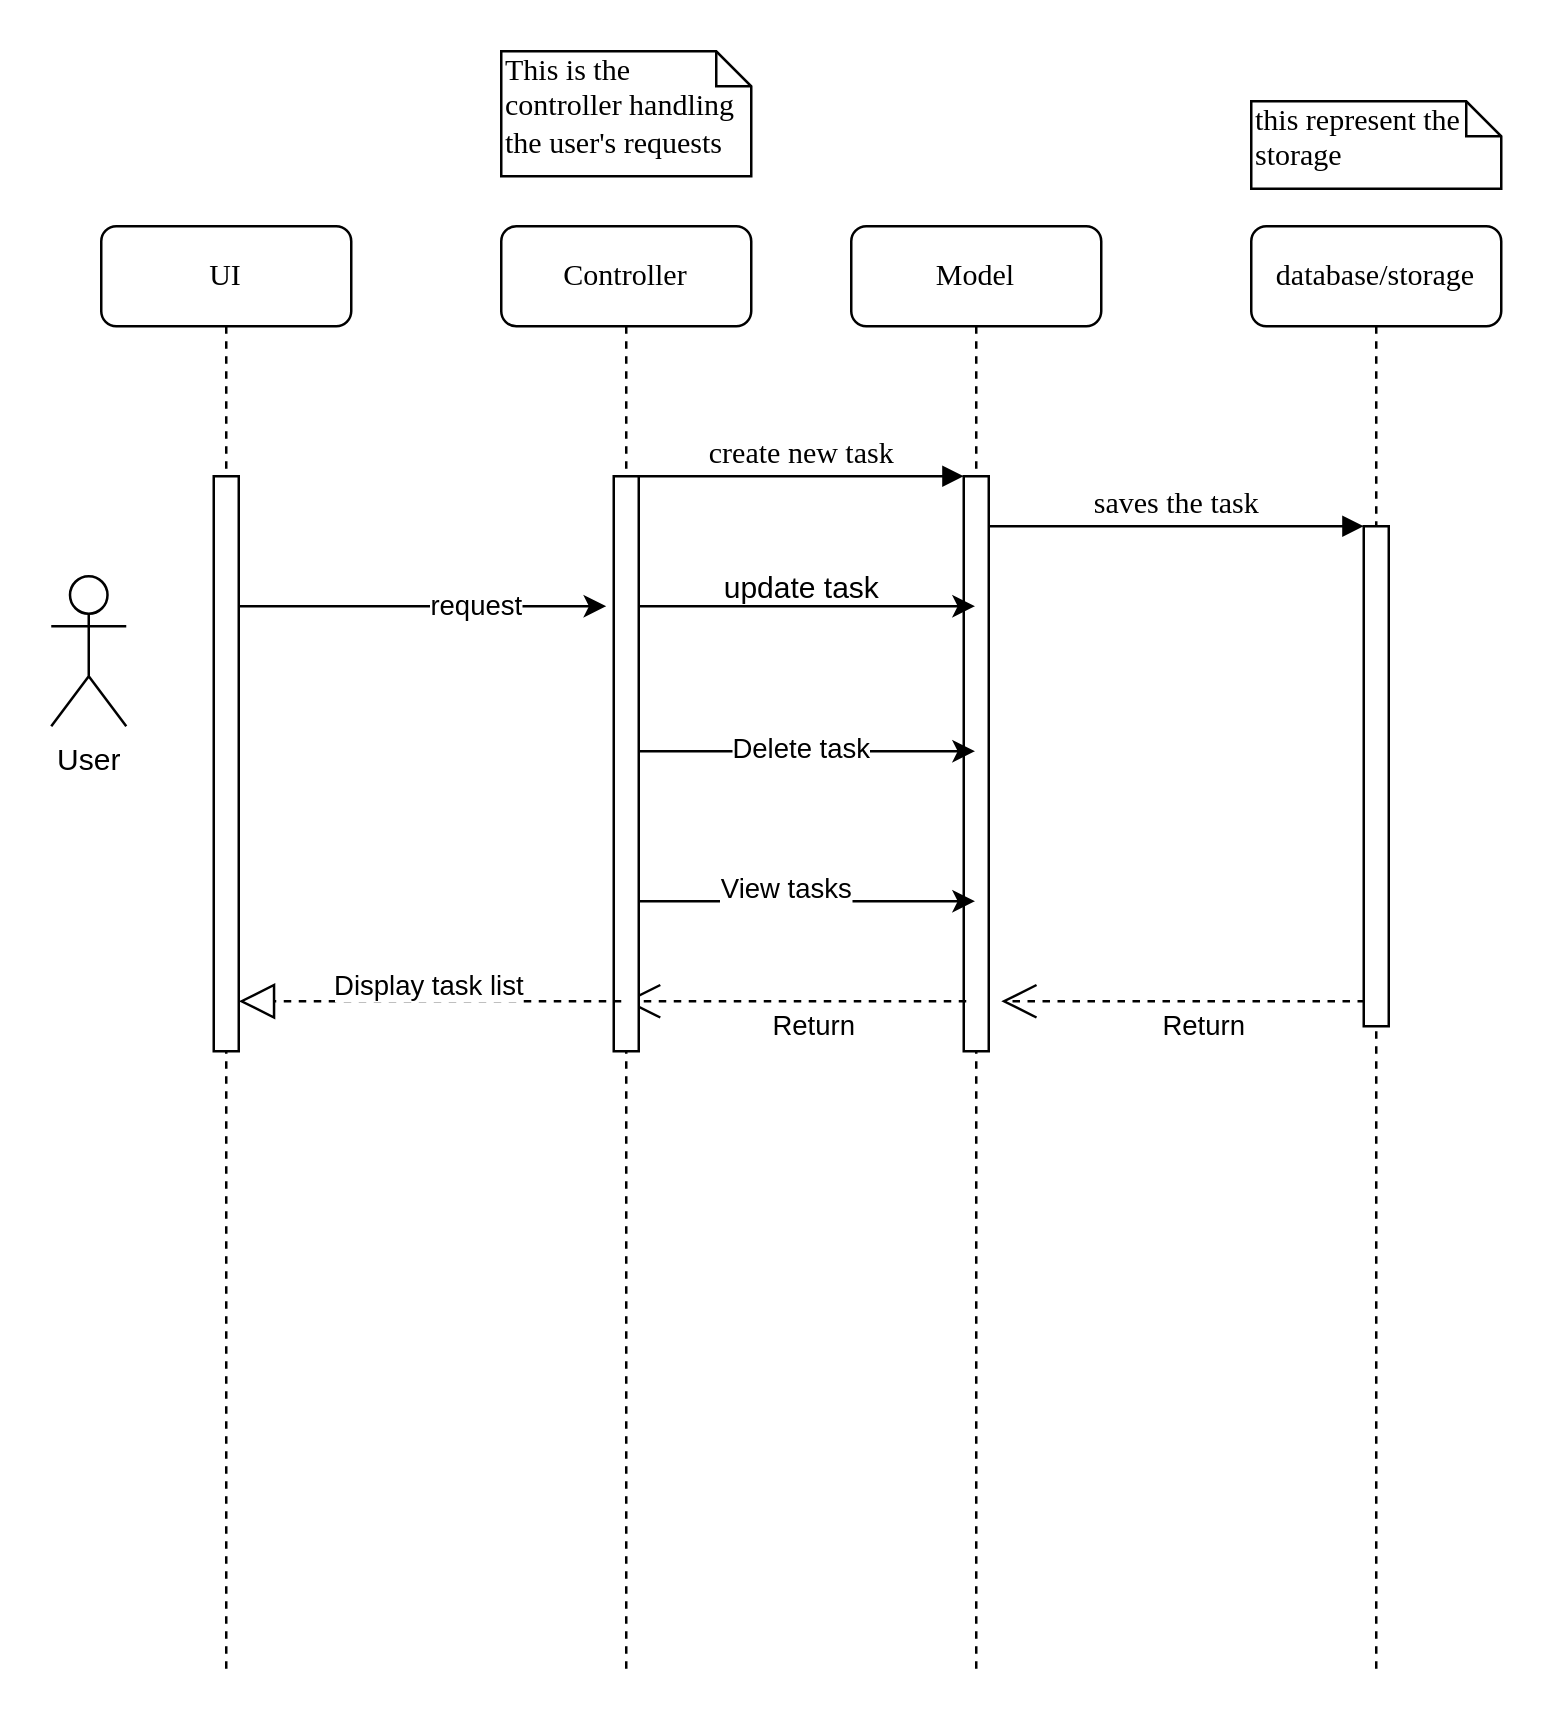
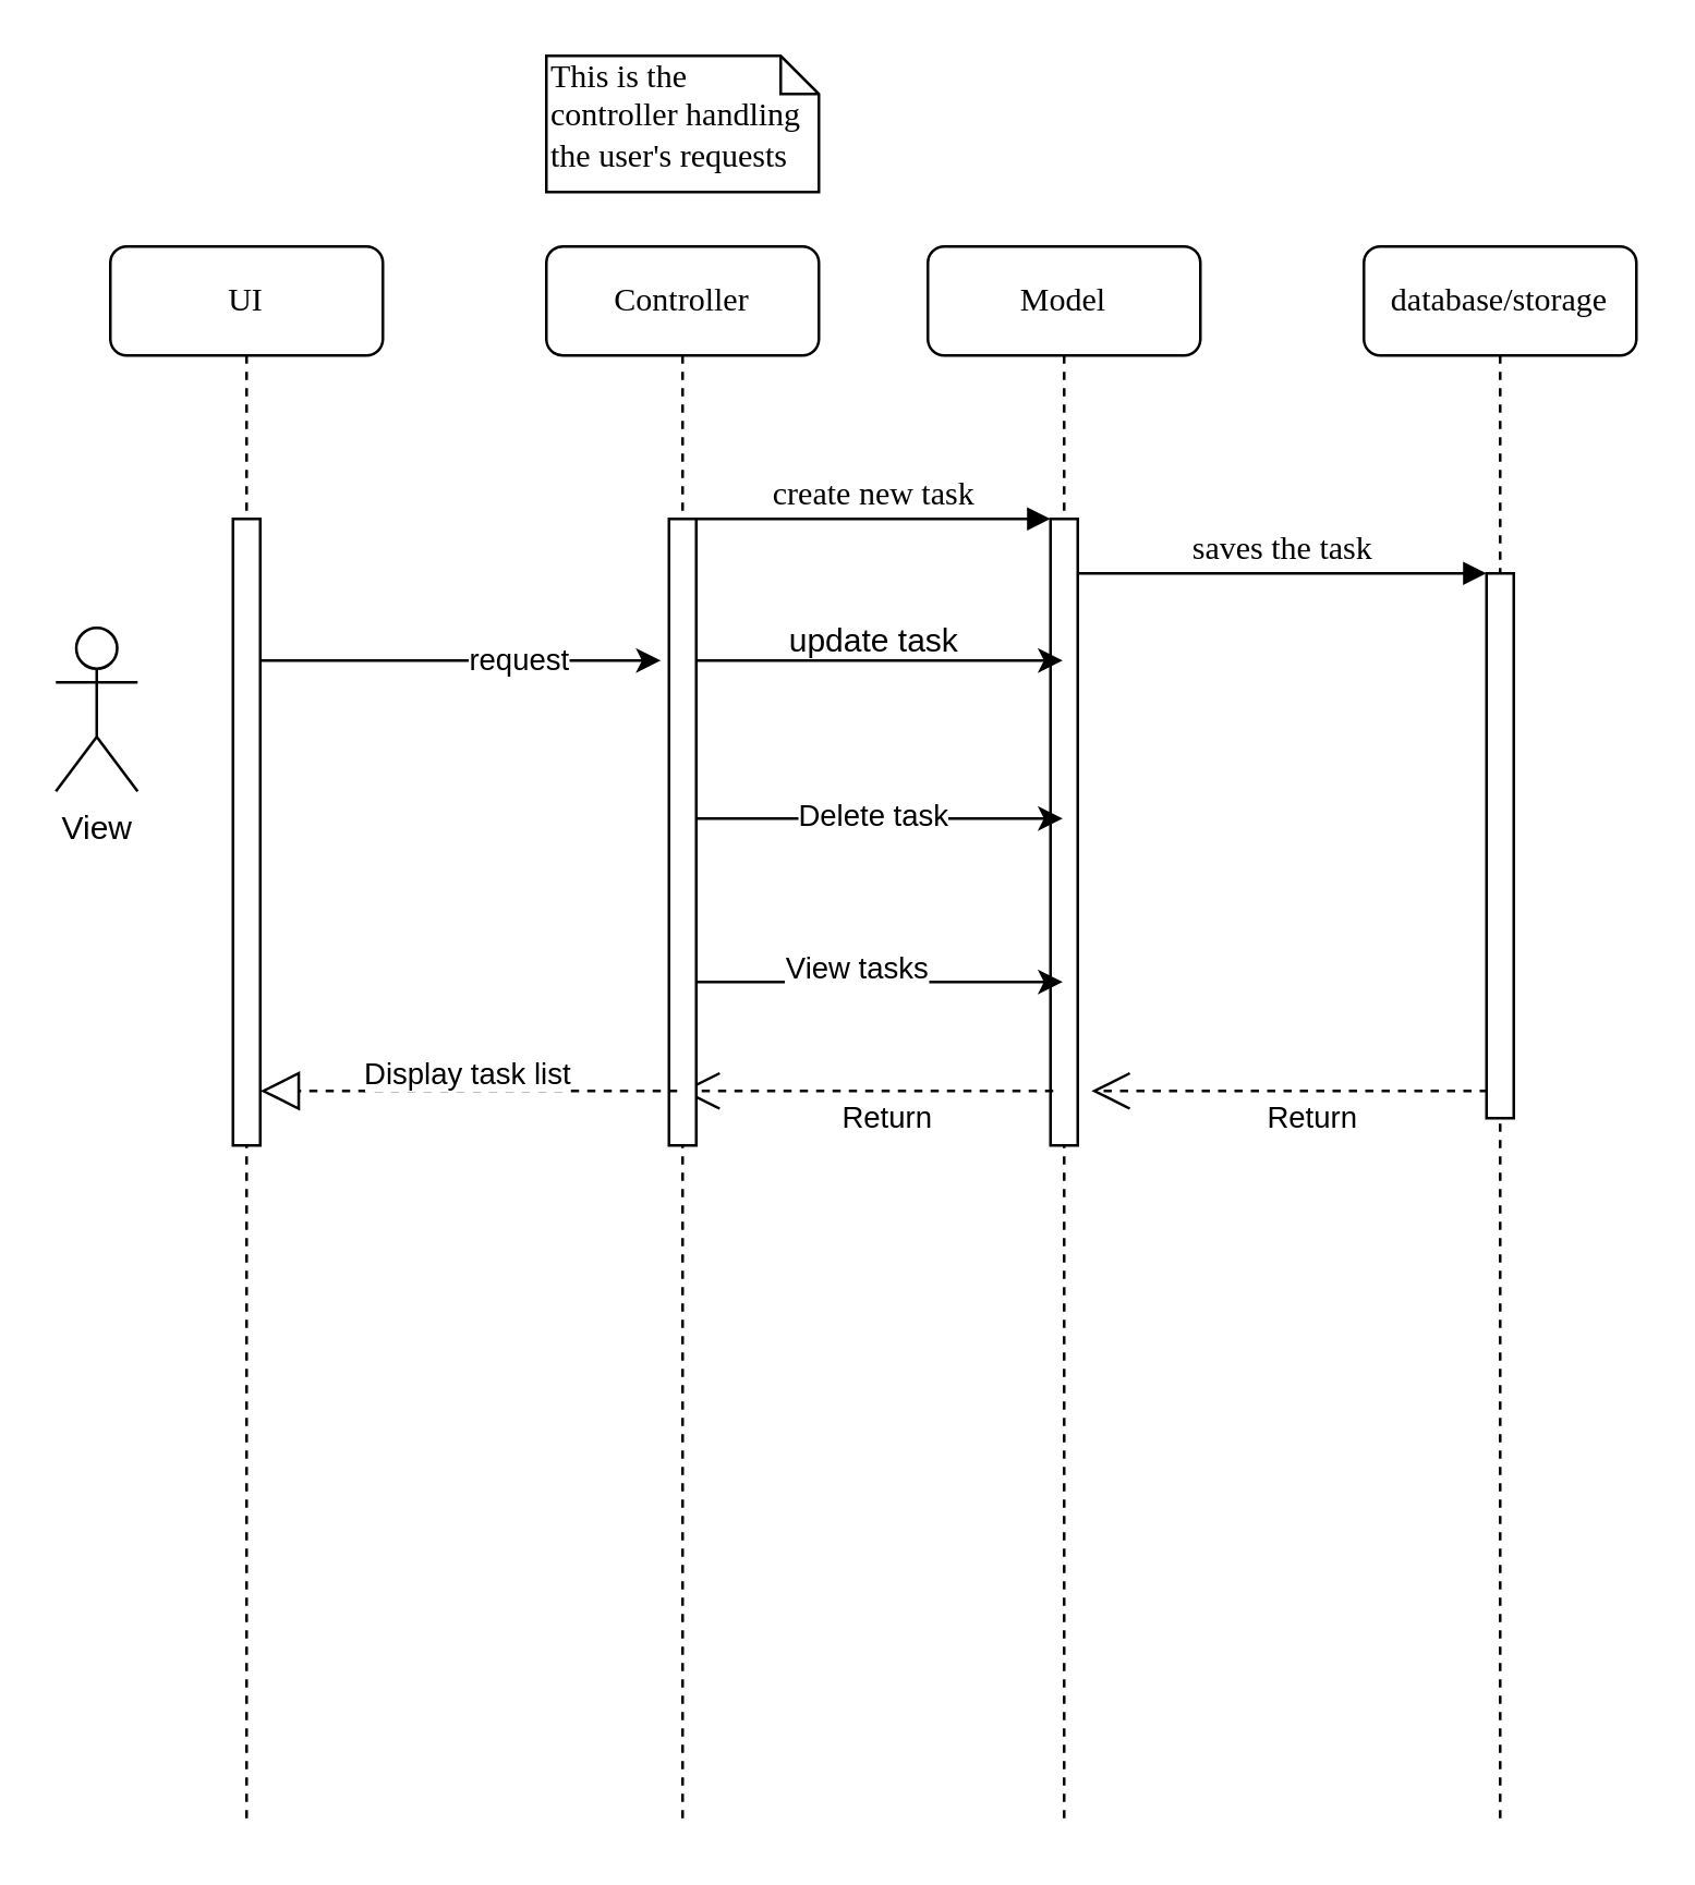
- <mxCell id="18" value="this represent the storage" style="shape=note;whiteSpace=wrap;html=1;size=14;verticalAlign=top;align=left;spacingTop=-6;rounded=0;shadow=0;comic=0;labelBackgroundColor=none;strokeWidth=1;fontFamily=Verdana;fontSize=12" parent="1" vertex="1"><mxGeometry x="500" y="40" width="100" height="35" as="geometry" /></mxCell>
- <mxCell id="19" value="User" style="shape=umlActor;verticalLabelPosition=bottom;verticalAlign=top;html=1;outlineConnect=0;" vertex="1" parent="1"><mxGeometry x="20" y="230" width="30" height="60" as="geometry" /></mxCell>
+ <mxCell id="19" value="View" style="shape=umlActor;verticalLabelPosition=bottom;verticalAlign=top;html=1;outlineConnect=0;" vertex="1" parent="1"><mxGeometry x="20" y="230" width="30" height="60" as="geometry" /></mxCell>
